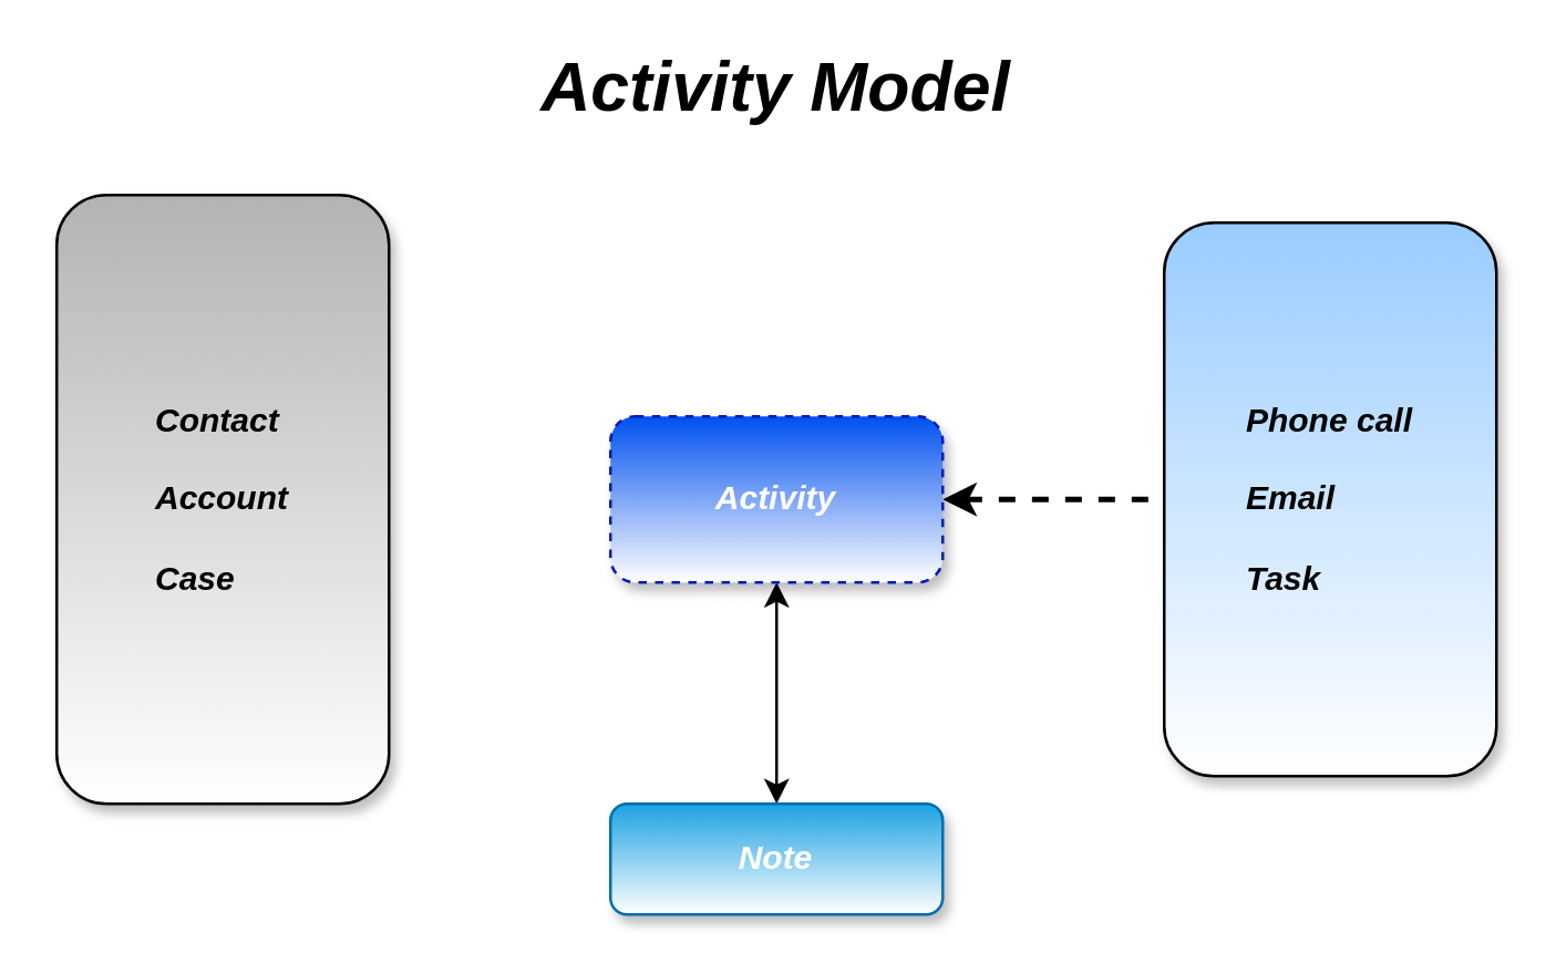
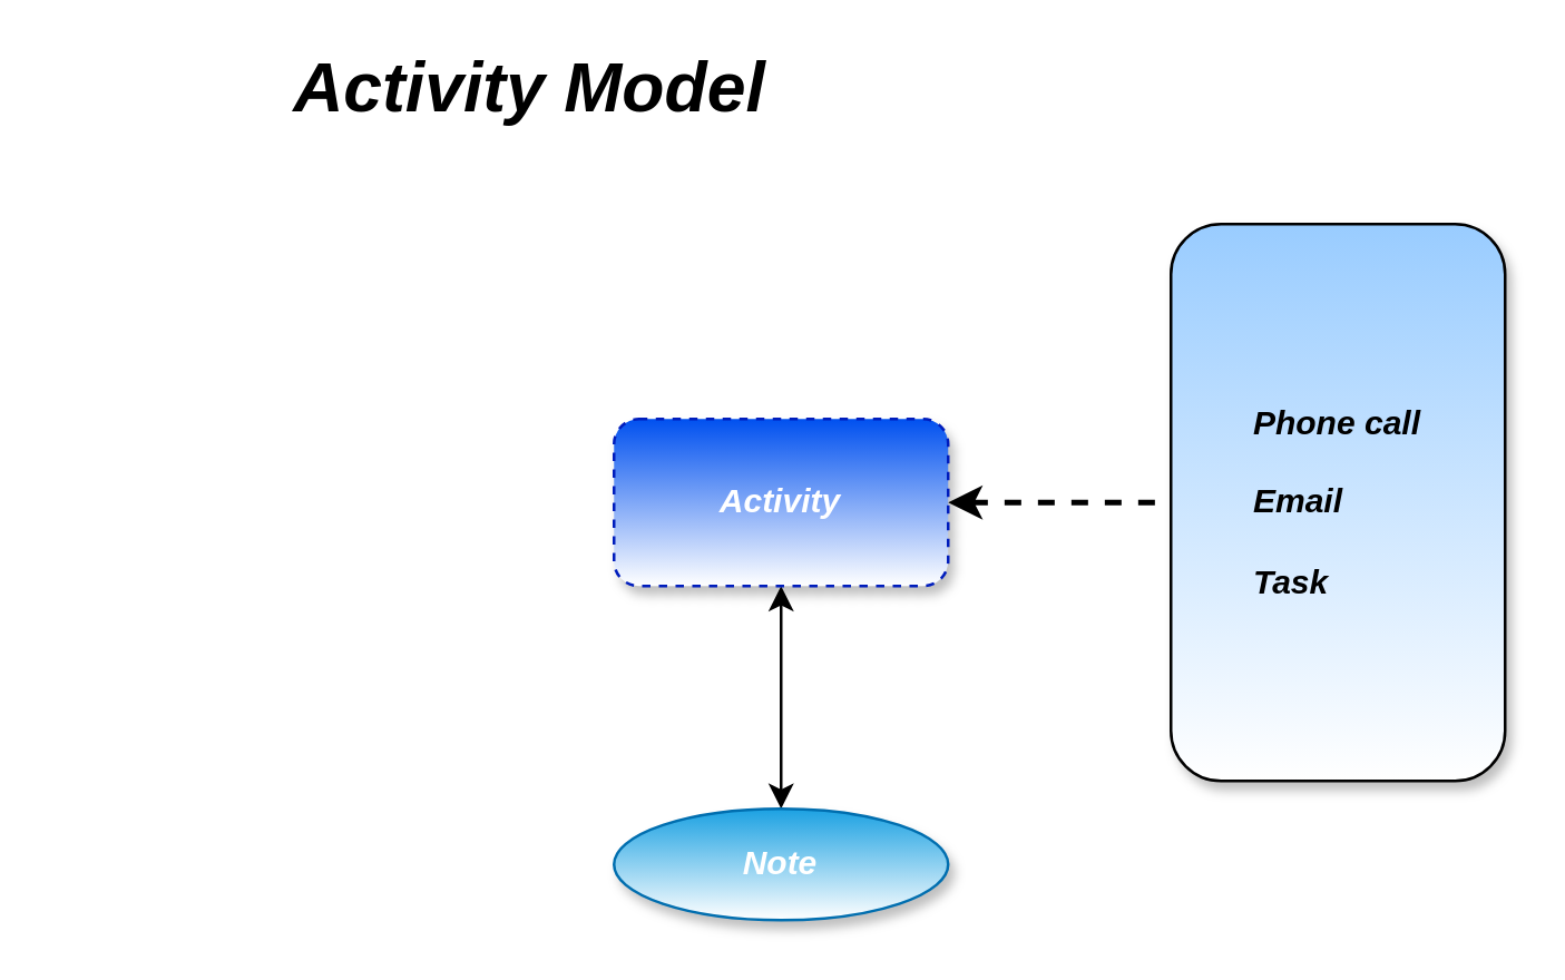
- <mxCell id="8" value="&lt;font style=&quot;font-size: 25px&quot;&gt;&lt;b&gt;&lt;i&gt;Activity Model&lt;/i&gt;&lt;/b&gt;&lt;/font&gt;" style="text;html=1;strokeColor=none;fillColor=none;align=center;verticalAlign=middle;whiteSpace=wrap;rounded=0;" vertex="1" parent="1"><mxGeometry x="130" y="20" width="300" height="20" as="geometry" /></mxCell>
+ <mxCell id="8" value="&lt;font style=&quot;font-size: 25px&quot;&gt;&lt;b&gt;&lt;i&gt;Activity Model&lt;/i&gt;&lt;/b&gt;&lt;/font&gt;" style="text;html=1;strokeColor=none;fillColor=none;align=center;verticalAlign=middle;whiteSpace=wrap;rounded=0;" vertex="1" parent="1"><mxGeometry x="40" y="20" width="300" height="20" as="geometry" /></mxCell>
- <mxCell id="2" value="&lt;div style=&quot;text-align: left&quot;&gt;&lt;span&gt;&lt;i&gt;&lt;b&gt;Contact&lt;/b&gt;&lt;/i&gt;&lt;/span&gt;&lt;/div&gt;&lt;div style=&quot;text-align: left&quot;&gt;&lt;i&gt;&lt;b&gt;&lt;br&gt;&lt;/b&gt;&lt;/i&gt;&lt;/div&gt;&lt;div style=&quot;text-align: left&quot;&gt;&lt;span&gt;&lt;i&gt;&lt;b&gt;Account&lt;/b&gt;&lt;/i&gt;&lt;/span&gt;&lt;/div&gt;&lt;div style=&quot;text-align: left&quot;&gt;&lt;br&gt;&lt;/div&gt;&lt;div style=&quot;text-align: left&quot;&gt;&lt;span&gt;&lt;i&gt;&lt;b&gt;Case&lt;/b&gt;&lt;/i&gt;&lt;/span&gt;&lt;/div&gt;" style="rounded=1;whiteSpace=wrap;html=1;fillColor=#B3B3B3;gradientColor=#ffffff;shadow=1;" vertex="1" parent="1"><mxGeometry x="20" y="70" width="120" height="220" as="geometry" /></mxCell>
- <mxCell id="6" value="&lt;b&gt;&lt;i&gt;Note&lt;/i&gt;&lt;/b&gt;" style="rounded=1;whiteSpace=wrap;html=1;shadow=1;fillColor=#1ba1e2;strokeColor=#006EAF;fontColor=#ffffff;gradientColor=#ffffff;" vertex="1" parent="1"><mxGeometry x="220" y="290" width="120" height="40" as="geometry" /></mxCell>
+ <mxCell id="6" value="&lt;b&gt;&lt;i&gt;Note&lt;/i&gt;&lt;/b&gt;" style="ellipse;whiteSpace=wrap;html=1;shadow=1;fillColor=#1ba1e2;strokeColor=#006EAF;fontColor=#ffffff;gradientColor=#ffffff;" vertex="1" parent="1"><mxGeometry x="220" y="290" width="120" height="40" as="geometry" /></mxCell>
